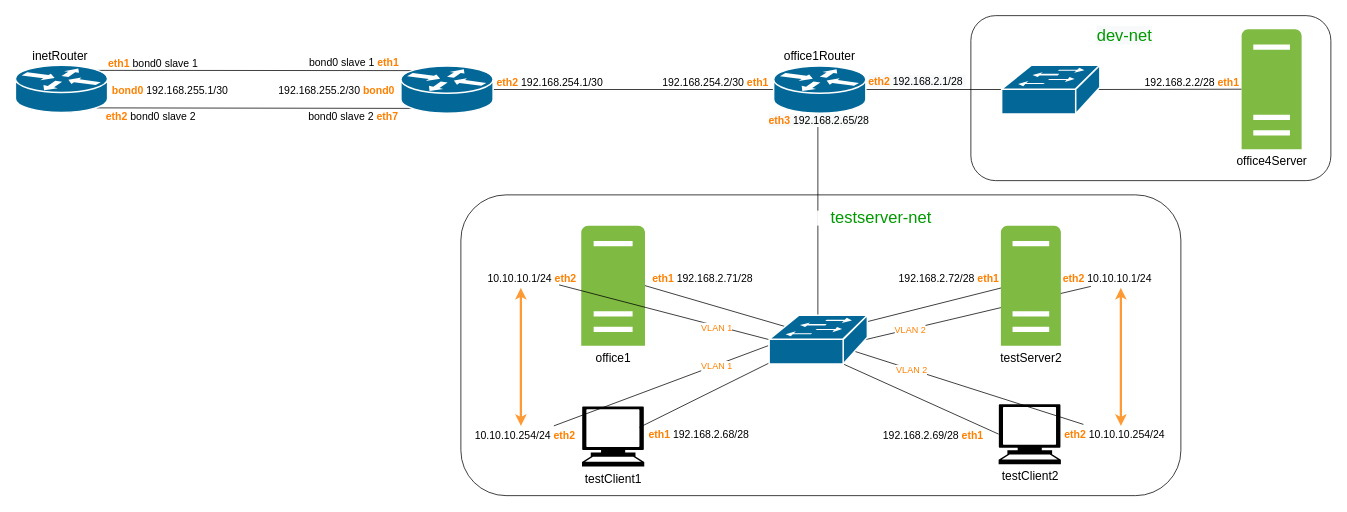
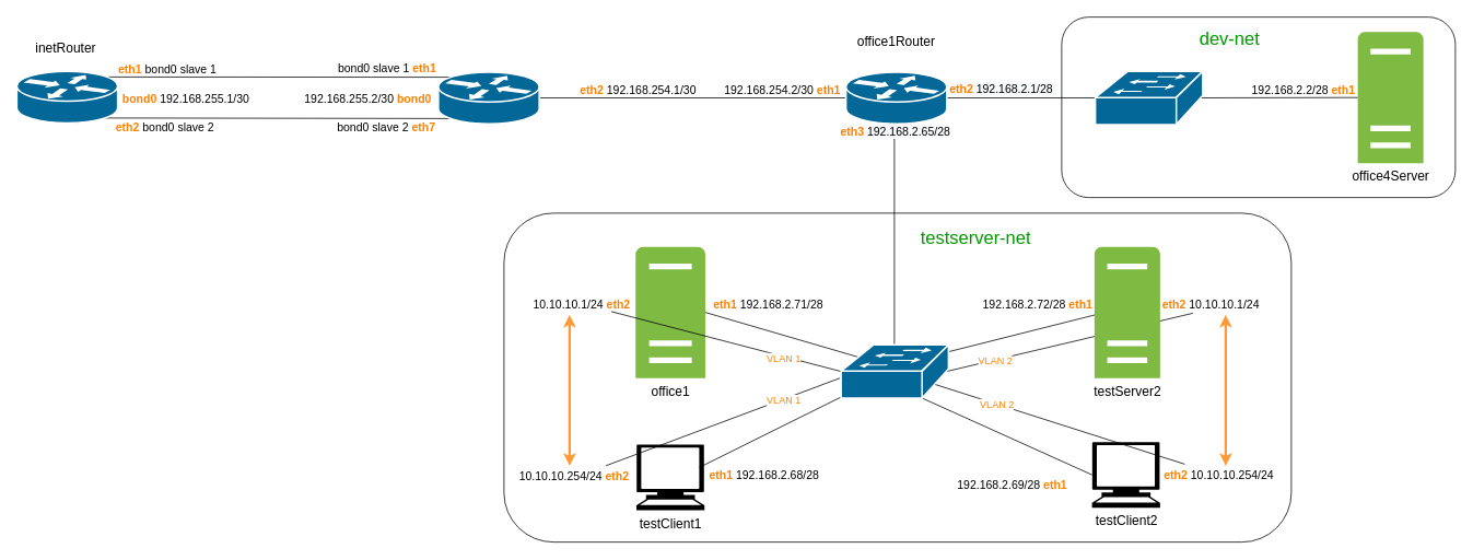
- <mxCell id="43" value="&lt;span style=&quot;color: rgb(0 , 0 , 0) ; font-size: 16px&quot;&gt;inetRouter&lt;/span&gt;" style="text;html=1;resizable=0;points=[];autosize=1;align=left;verticalAlign=top;spacingTop=-4;fontSize=14;fontColor=#FF8000;" parent="1" vertex="1"><mxGeometry x="40.5" y="61" width="90" height="20" as="geometry" /></mxCell>
+ <mxCell id="43" value="&lt;span style=&quot;color: rgb(0 , 0 , 0) ; font-size: 16px&quot;&gt;inetRouter&lt;/span&gt;" style="text;html=1;resizable=0;points=[];autosize=1;align=left;verticalAlign=top;spacingTop=-4;fontSize=14;fontColor=#FF8000;" parent="1" vertex="1"><mxGeometry x="40.5" y="46" width="90" height="20" as="geometry" /></mxCell>
- <mxCell id="37" value="&lt;font color=&quot;#000000&quot; style=&quot;font-size: 16px&quot;&gt;office1Router&lt;/font&gt;" style="text;html=1;resizable=0;points=[];autosize=1;align=left;verticalAlign=top;spacingTop=-4;fontSize=14;fontColor=#FF8000;" parent="1" vertex="1"><mxGeometry x="1042.5" y="62" width="110" height="20" as="geometry" /></mxCell>
+ <mxCell id="37" value="&lt;font color=&quot;#000000&quot; style=&quot;font-size: 16px&quot;&gt;office1Router&lt;/font&gt;" style="text;html=1;resizable=0;points=[];autosize=1;align=left;verticalAlign=top;spacingTop=-4;fontSize=14;fontColor=#FF8000;" parent="1" vertex="1"><mxGeometry x="1042.5" y="37" width="110" height="20" as="geometry" /></mxCell>
- <mxCell id="40" value="&lt;b&gt;eth2&lt;/b&gt;&amp;nbsp;&lt;font color=&quot;#000000&quot;&gt;192.168.254.1/30&lt;/font&gt;" style="text;html=1;resizable=0;points=[];autosize=1;align=left;verticalAlign=top;spacingTop=-4;fontSize=14;fontColor=#FF8000;" parent="1" vertex="1"><mxGeometry x="660" y="97.5" width="160" height="20" as="geometry" /></mxCell>
+ <mxCell id="40" value="&lt;b&gt;eth2&lt;/b&gt;&amp;nbsp;&lt;font color=&quot;#000000&quot;&gt;192.168.254.1/30&lt;/font&gt;" style="text;html=1;resizable=0;points=[];autosize=1;align=left;verticalAlign=top;spacingTop=-4;fontSize=14;fontColor=#FF8000;" parent="1" vertex="1"><mxGeometry x="705" y="97.5" width="160" height="20" as="geometry" /></mxCell>
- <mxCell id="60" value="&lt;font style=&quot;font-size: 22px&quot; color=&quot;#009900&quot;&gt;testserver-net&lt;/font&gt;" style="text;html=1;strokeColor=none;fillColor=#ffffff;align=center;verticalAlign=middle;whiteSpace=wrap;rounded=0;gradientColor=none;" vertex="1" parent="1"><mxGeometry x="1089" y="280" width="171" height="20" as="geometry" /></mxCell>
+ <mxCell id="60" value="&lt;font style=&quot;font-size: 22px&quot; color=&quot;#009900&quot;&gt;testserver-net&lt;/font&gt;" style="text;html=1;strokeColor=none;fillColor=#ffffff;align=center;verticalAlign=middle;whiteSpace=wrap;rounded=0;gradientColor=none;" vertex="1" parent="1"><mxGeometry x="1104" y="280" width="171" height="20" as="geometry" /></mxCell>
- <mxCell id="30" value="&lt;span style=&quot;background-color: rgb(255 , 255 , 255)&quot;&gt;&lt;span style=&quot;color: rgb(0 , 0 , 0) ; text-align: center&quot;&gt;192.168.2.69/28&lt;b&gt;&amp;nbsp;&lt;/b&gt;&lt;/span&gt;&lt;/span&gt;&lt;span style=&quot;font-weight: bold ; text-align: center ; background-color: rgb(255 , 255 , 255)&quot;&gt;eth1&lt;/span&gt;&lt;span style=&quot;font-weight: bold ; text-align: center ; background-color: rgb(255 , 255 , 255)&quot;&gt;&amp;nbsp;&lt;/span&gt;" style="text;html=1;resizable=0;points=[];autosize=1;align=left;verticalAlign=top;spacingTop=-4;fontSize=14;fontColor=#FF8000;" parent="1" vertex="1"><mxGeometry x="1175" y="569" width="150" height="20" as="geometry" /></mxCell>
+ <mxCell id="30" value="&lt;span style=&quot;background-color: rgb(255 , 255 , 255)&quot;&gt;&lt;span style=&quot;color: rgb(0 , 0 , 0) ; text-align: center&quot;&gt;192.168.2.69/28&lt;b&gt;&amp;nbsp;&lt;/b&gt;&lt;/span&gt;&lt;/span&gt;&lt;span style=&quot;font-weight: bold ; text-align: center ; background-color: rgb(255 , 255 , 255)&quot;&gt;eth1&lt;/span&gt;&lt;span style=&quot;font-weight: bold ; text-align: center ; background-color: rgb(255 , 255 , 255)&quot;&gt;&amp;nbsp;&lt;/span&gt;" style="text;html=1;resizable=0;points=[];autosize=1;align=left;verticalAlign=top;spacingTop=-4;fontSize=14;fontColor=#FF8000;" parent="1" vertex="1"><mxGeometry x="1165" y="579" width="150" height="20" as="geometry" /></mxCell>
